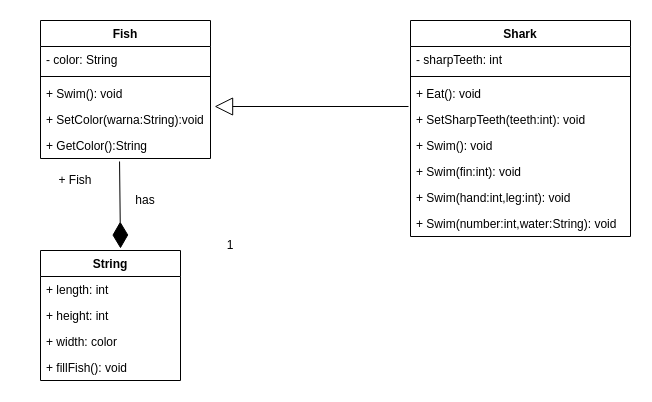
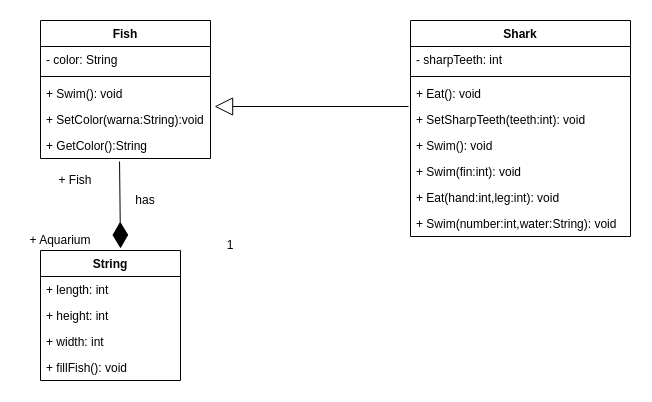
- <mxCell id="15" value="+ Swim(hand:int,leg:int): void" style="text;strokeColor=none;fillColor=none;align=left;verticalAlign=top;spacingLeft=4;spacingRight=4;overflow=hidden;rotatable=0;points=[[0,0.5],[1,0.5]];portConstraint=eastwest;" vertex="1" parent="8"><mxGeometry y="164" width="220" height="26" as="geometry" /></mxCell>
+ <mxCell id="15" value="+ Eat(hand:int,leg:int): void" style="text;strokeColor=none;fillColor=none;align=left;verticalAlign=top;spacingLeft=4;spacingRight=4;overflow=hidden;rotatable=0;points=[[0,0.5],[1,0.5]];portConstraint=eastwest;" vertex="1" parent="8"><mxGeometry y="164" width="220" height="26" as="geometry" /></mxCell>
+ <mxCell id="24" value="+ Aquarium" style="text;html=1;strokeColor=none;fillColor=none;align=center;verticalAlign=middle;whiteSpace=wrap;rounded=0;" vertex="1" parent="1"><mxGeometry x="20" y="230" width="80" height="20" as="geometry" /></mxCell>
- <mxCell id="20" value="+ width: color" style="text;strokeColor=none;fillColor=none;align=left;verticalAlign=top;spacingLeft=4;spacingRight=4;overflow=hidden;rotatable=0;points=[[0,0.5],[1,0.5]];portConstraint=eastwest;" vertex="1" parent="17"><mxGeometry y="78" width="140" height="26" as="geometry" /></mxCell>
+ <mxCell id="20" value="+ width: int" style="text;strokeColor=none;fillColor=none;align=left;verticalAlign=top;spacingLeft=4;spacingRight=4;overflow=hidden;rotatable=0;points=[[0,0.5],[1,0.5]];portConstraint=eastwest;" vertex="1" parent="17"><mxGeometry y="78" width="140" height="26" as="geometry" /></mxCell>
